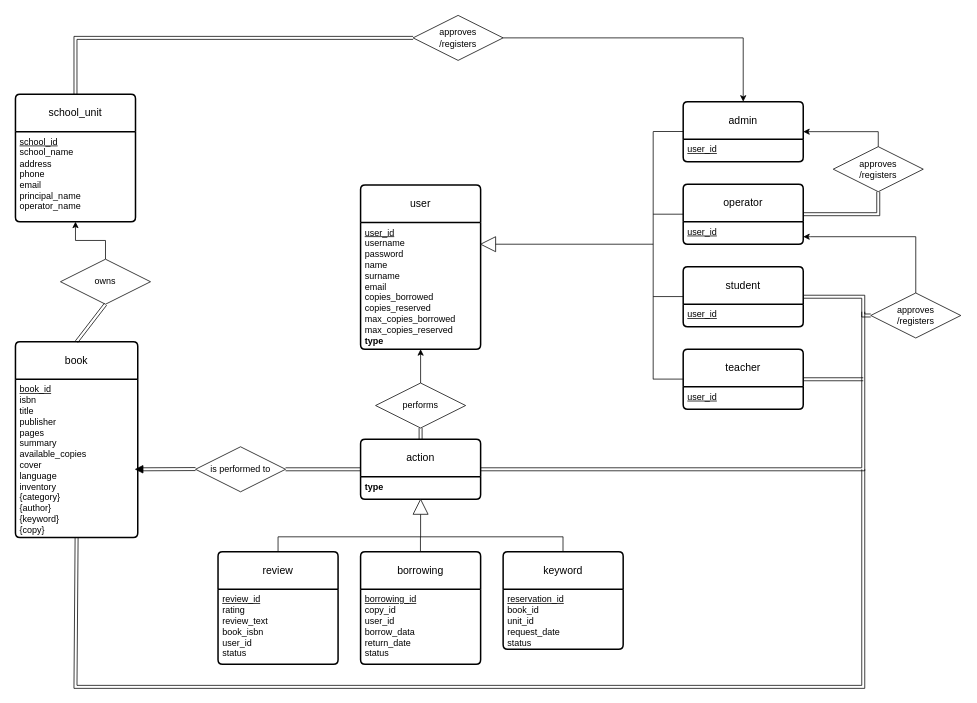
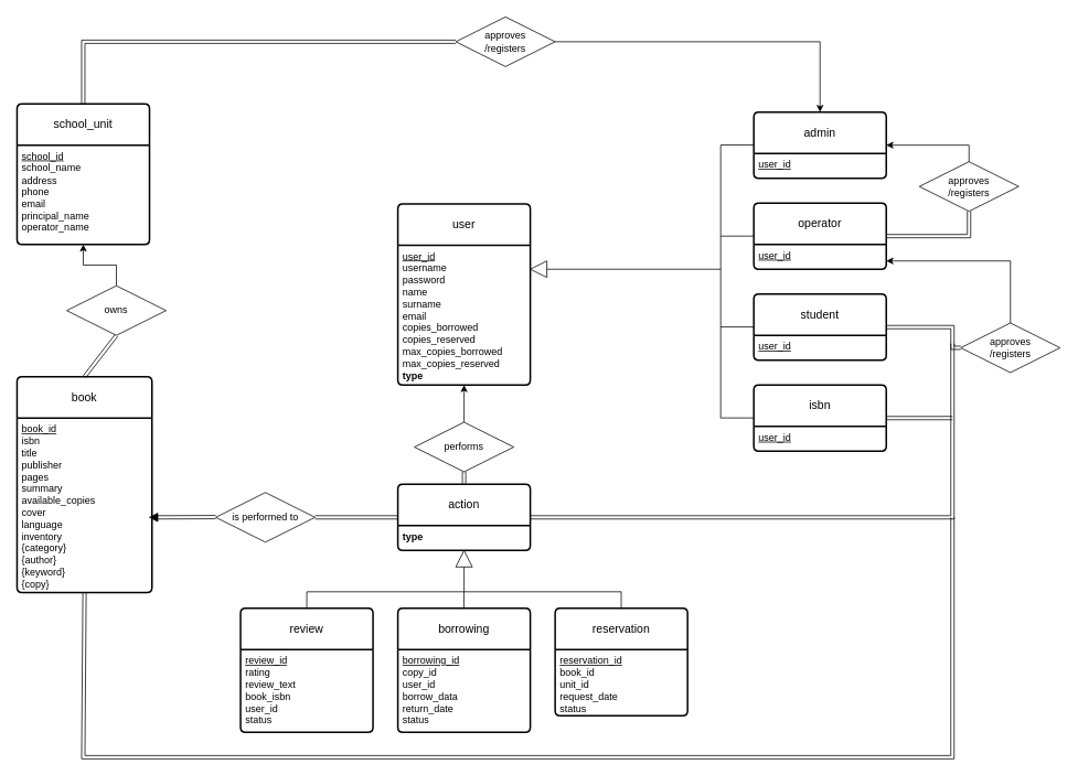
- <mxCell id="13" value="teacher" style="swimlane;childLayout=stackLayout;horizontal=1;startSize=50;horizontalStack=0;rounded=1;fontSize=14;fontStyle=0;strokeWidth=2;resizeParent=0;resizeLast=1;shadow=0;dashed=0;align=center;arcSize=4;whiteSpace=wrap;html=1;" vertex="1" parent="1"><mxGeometry x="910" y="465" width="160" height="80" as="geometry" /></mxCell>
+ <mxCell id="13" value="isbn" style="swimlane;childLayout=stackLayout;horizontal=1;startSize=50;horizontalStack=0;rounded=1;fontSize=14;fontStyle=0;strokeWidth=2;resizeParent=0;resizeLast=1;shadow=0;dashed=0;align=center;arcSize=4;whiteSpace=wrap;html=1;" vertex="1" parent="1"><mxGeometry x="910" y="465" width="160" height="80" as="geometry" /></mxCell>
- <mxCell id="18" value="keyword" style="swimlane;childLayout=stackLayout;horizontal=1;startSize=50;horizontalStack=0;rounded=1;fontSize=14;fontStyle=0;strokeWidth=2;resizeParent=0;resizeLast=1;shadow=0;dashed=0;align=center;arcSize=4;whiteSpace=wrap;html=1;" vertex="1" parent="1"><mxGeometry x="670" y="735" width="160" height="130" as="geometry" /></mxCell>
+ <mxCell id="18" value="reservation" style="swimlane;childLayout=stackLayout;horizontal=1;startSize=50;horizontalStack=0;rounded=1;fontSize=14;fontStyle=0;strokeWidth=2;resizeParent=0;resizeLast=1;shadow=0;dashed=0;align=center;arcSize=4;whiteSpace=wrap;html=1;" vertex="1" parent="1"><mxGeometry x="670" y="735" width="160" height="130" as="geometry" /></mxCell>
